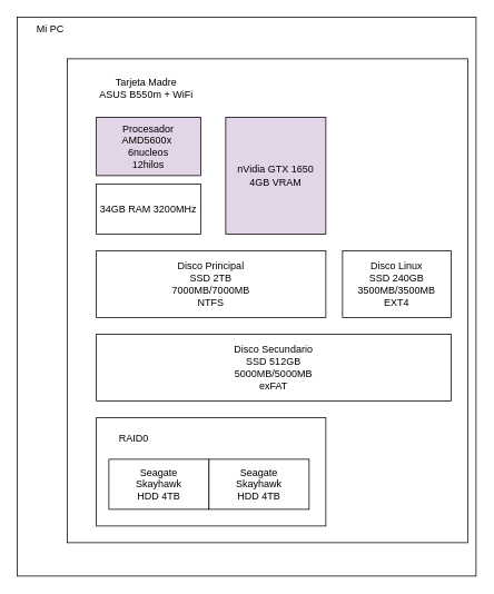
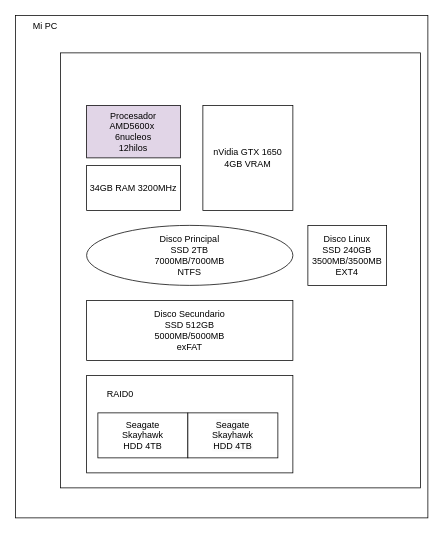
- <mxCell id="5" value="Tarjeta Madre&lt;div&gt;ASUS B550m + WiFi&lt;/div&gt;" style="text;html=1;align=center;verticalAlign=middle;whiteSpace=wrap;rounded=0;" vertex="1" parent="1"><mxGeometry x="110" y="90" width="130" height="30" as="geometry" /></mxCell>
- <mxCell id="6" value="nVidia GTX 1650&lt;div&gt;4GB VRAM&lt;/div&gt;" style="rounded=0;whiteSpace=wrap;html=1;fillColor=#e1d5e7;" vertex="1" parent="1"><mxGeometry x="270" y="140" width="120" height="140" as="geometry" /></mxCell>
+ <mxCell id="6" value="nVidia GTX 1650&lt;div&gt;4GB VRAM&lt;/div&gt;" style="rounded=0;whiteSpace=wrap;html=1;" vertex="1" parent="1"><mxGeometry x="270" y="140" width="120" height="140" as="geometry" /></mxCell>
- <mxCell id="8" value="&lt;div&gt;Disco Principal&lt;/div&gt;SSD 2TB&lt;div&gt;7000MB/7000MB&lt;br&gt;NTFS&lt;/div&gt;" style="rounded=0;whiteSpace=wrap;html=1;" vertex="1" parent="1"><mxGeometry x="115" y="300" width="275" height="80" as="geometry" /></mxCell>
+ <mxCell id="8" value="&lt;div&gt;Disco Principal&lt;/div&gt;SSD 2TB&lt;div&gt;7000MB/7000MB&lt;br&gt;NTFS&lt;/div&gt;" style="ellipse;whiteSpace=wrap;html=1;" vertex="1" parent="1"><mxGeometry x="115" y="300" width="275" height="80" as="geometry" /></mxCell>
- <mxCell id="15" value="Disco Linux&lt;br&gt;SSD 240GB&lt;div&gt;3500MB/3500MB&lt;/div&gt;&lt;div&gt;EXT4&lt;/div&gt;" style="rounded=0;whiteSpace=wrap;html=1;" vertex="1" parent="1"><mxGeometry x="410" y="300" width="130" height="80" as="geometry" /></mxCell>
+ <mxCell id="15" value="Disco Linux&lt;br&gt;SSD 240GB&lt;div&gt;3500MB/3500MB&lt;/div&gt;&lt;div&gt;EXT4&lt;/div&gt;" style="rounded=0;whiteSpace=wrap;html=1;" vertex="1" parent="1"><mxGeometry x="410" y="300" width="105" height="80" as="geometry" /></mxCell>
- <mxCell id="9" value="Disco Secundario&lt;div&gt;SSD 512GB&lt;/div&gt;&lt;div&gt;5000MB/5000MB&lt;/div&gt;&lt;div&gt;ex&lt;span style=&quot;background-color: initial;&quot;&gt;FAT&lt;/span&gt;&lt;/div&gt;" style="rounded=0;whiteSpace=wrap;html=1;" vertex="1" parent="1"><mxGeometry x="115" y="400" width="425" height="80" as="geometry" /></mxCell>
+ <mxCell id="9" value="Disco Secundario&lt;div&gt;SSD 512GB&lt;/div&gt;&lt;div&gt;5000MB/5000MB&lt;/div&gt;&lt;div&gt;ex&lt;span style=&quot;background-color: initial;&quot;&gt;FAT&lt;/span&gt;&lt;/div&gt;" style="rounded=0;whiteSpace=wrap;html=1;" vertex="1" parent="1"><mxGeometry x="115" y="400" width="275" height="80" as="geometry" /></mxCell>
